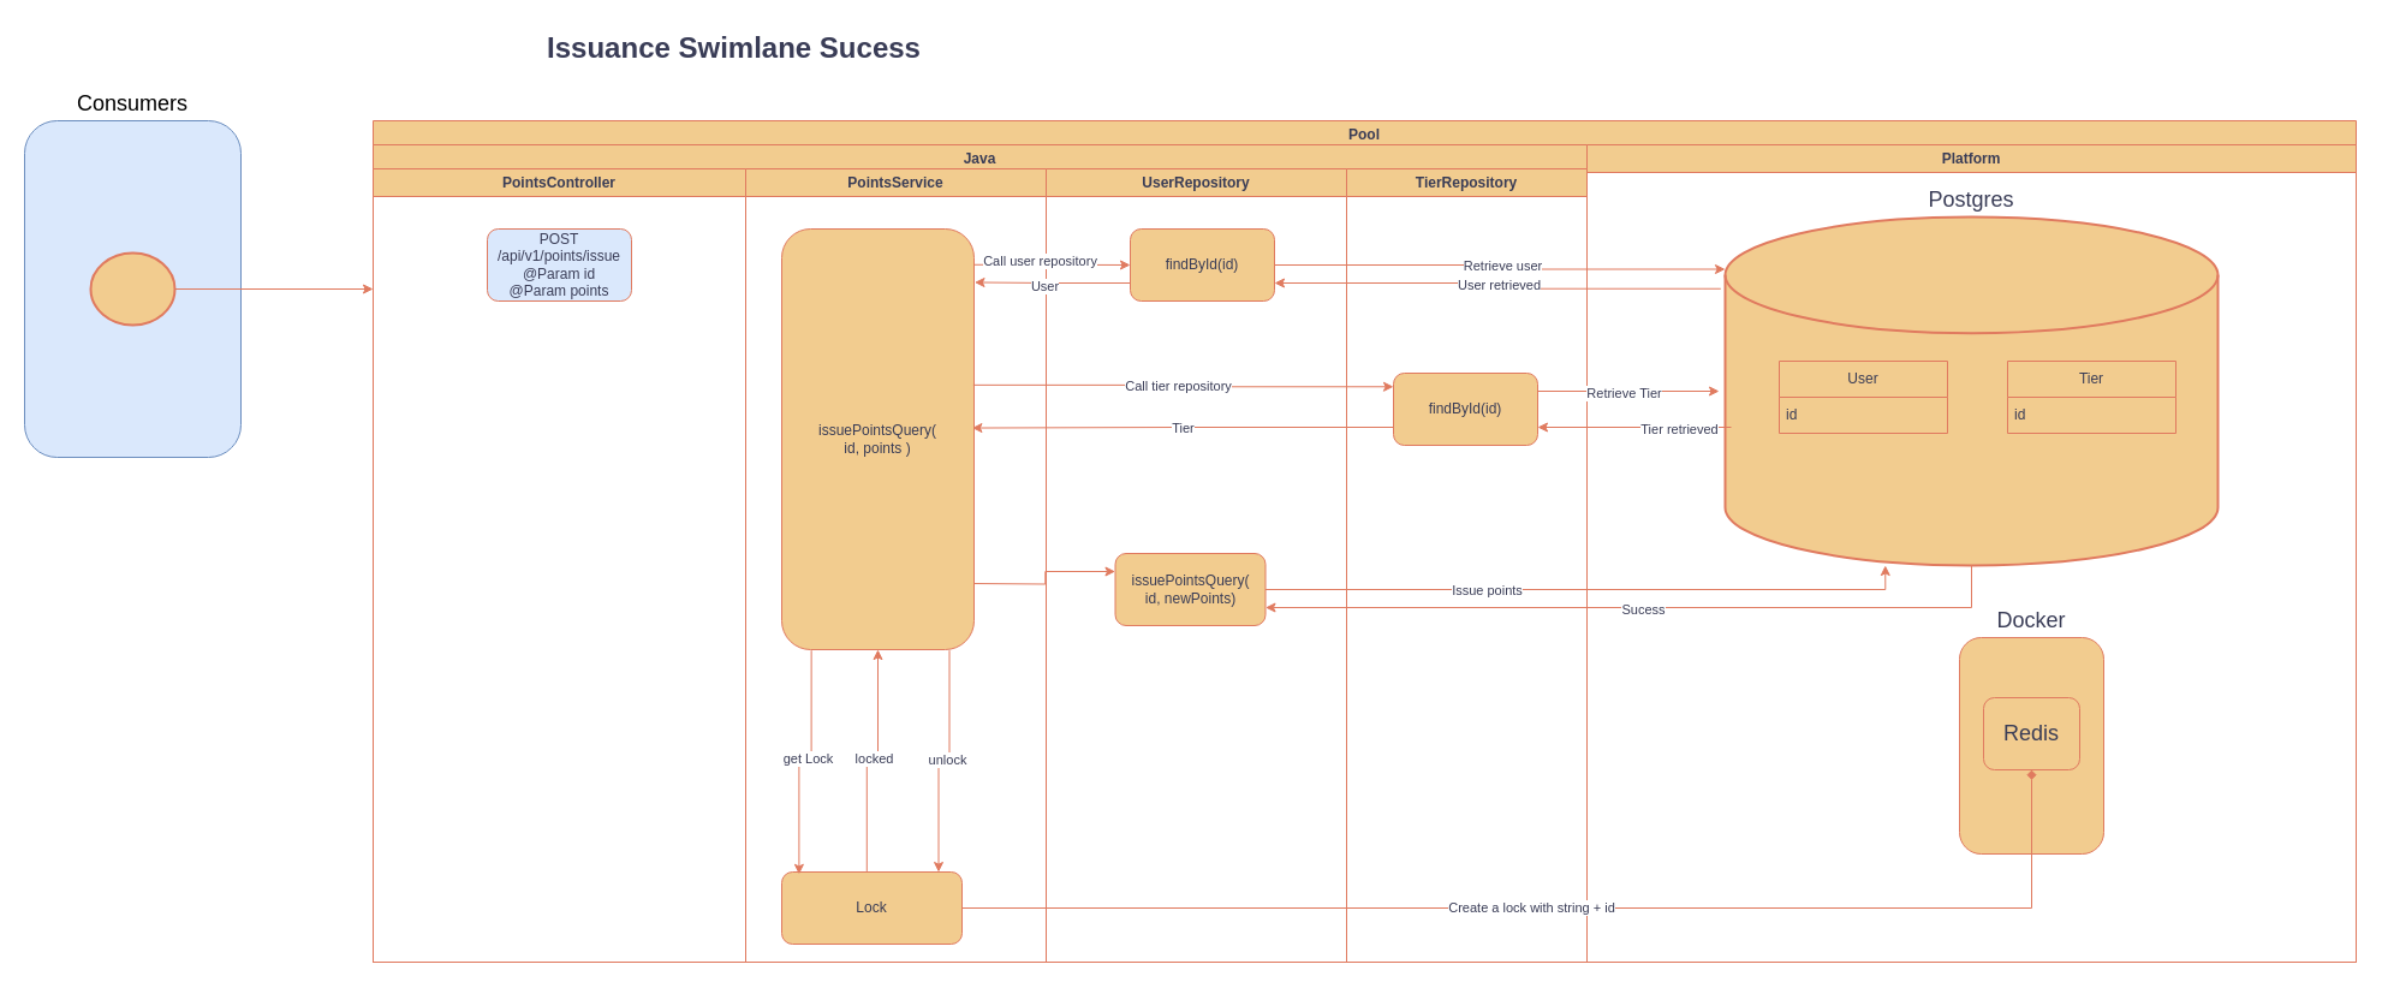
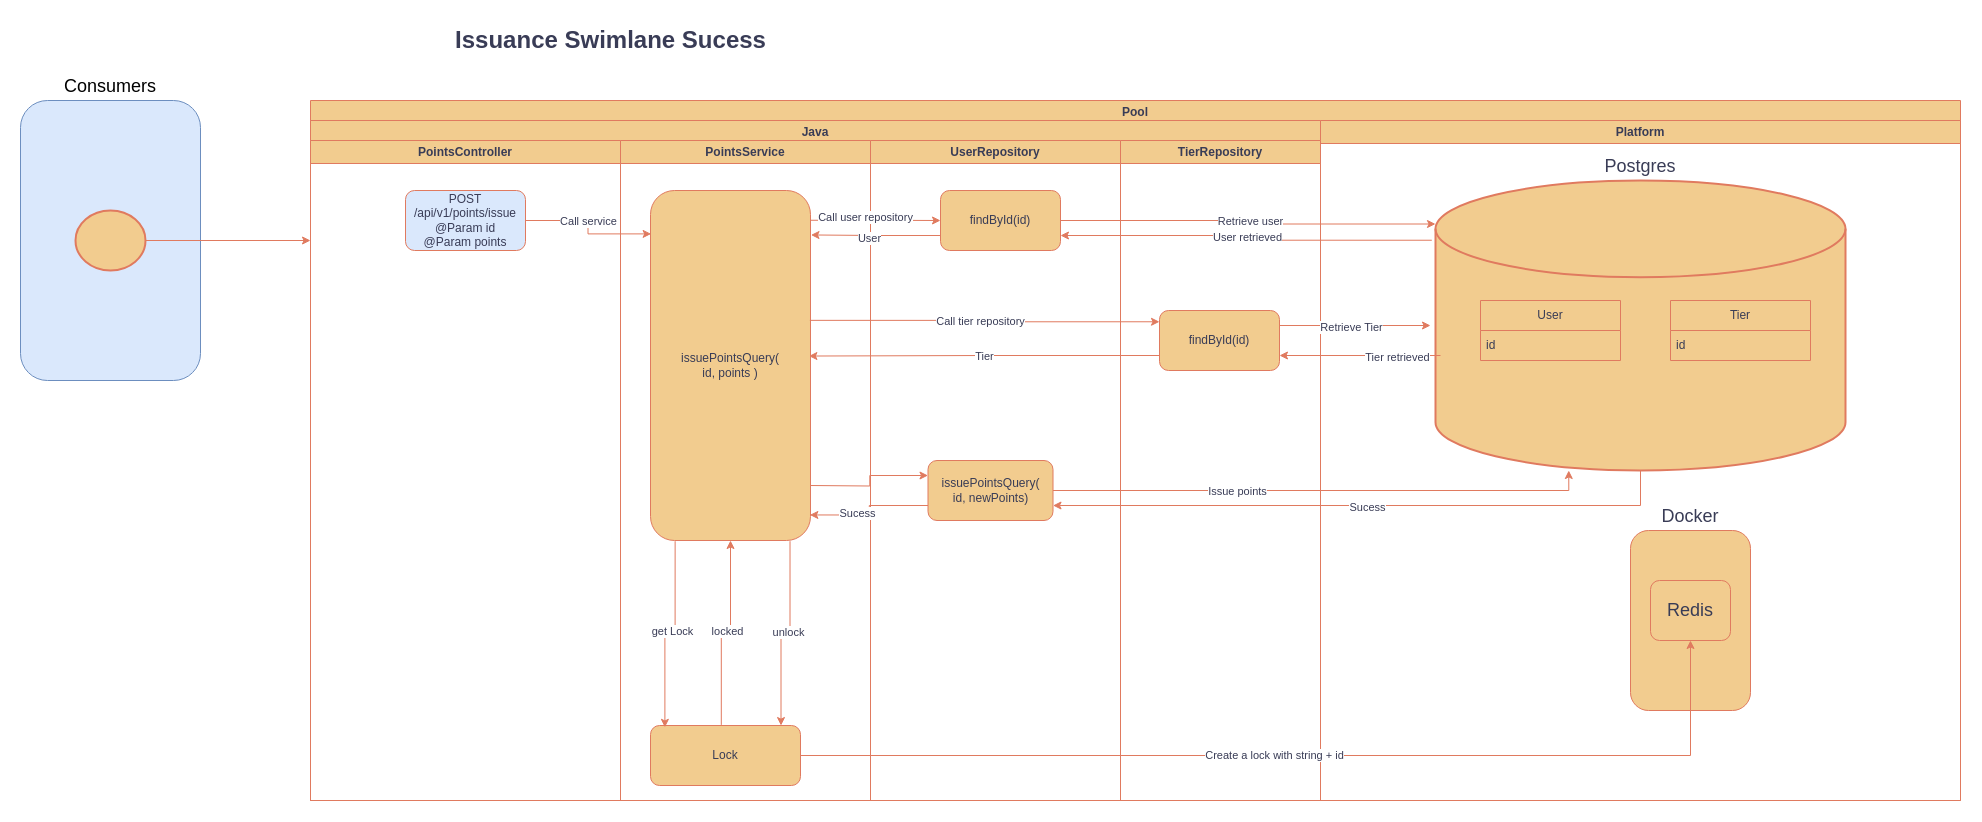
+ <mxCell id="26" style="edgeStyle=orthogonalEdgeStyle;rounded=0;orthogonalLoop=1;jettySize=auto;html=1;exitX=1;exitY=0.5;exitDx=0;exitDy=0;entryX=0.004;entryY=0.124;entryDx=0;entryDy=0;strokeColor=#E07A5F;fontColor=#393C56;fillColor=#F2CC8F;entryPerimeter=0;" edge="1" parent="11" source="13" target="17"><mxGeometry relative="1" as="geometry" /></mxCell>
+ <mxCell id="27" value="Call service" style="edgeLabel;html=1;align=center;verticalAlign=middle;resizable=0;points=[];strokeColor=#E07A5F;fontColor=#393C56;fillColor=#F2CC8F;" vertex="1" connectable="0" parent="26"><mxGeometry x="-0.092" relative="1" as="geometry"><mxPoint as="offset" /></mxGeometry></mxCell>
+ <mxCell id="39" style="edgeStyle=orthogonalEdgeStyle;rounded=0;orthogonalLoop=1;jettySize=auto;html=1;exitX=0;exitY=0.75;exitDx=0;exitDy=0;strokeColor=#E07A5F;fontColor=#393C56;fillColor=#F2CC8F;entryX=0.996;entryY=0.927;entryDx=0;entryDy=0;entryPerimeter=0;" edge="1" parent="11" source="25" target="17"><mxGeometry relative="1" as="geometry"><mxPoint x="510" y="290" as="targetPoint" /></mxGeometry></mxCell>
+ <mxCell id="40" value="Sucess" style="edgeLabel;html=1;align=center;verticalAlign=middle;resizable=0;points=[];strokeColor=#E07A5F;fontColor=#393C56;fillColor=#F2CC8F;" vertex="1" connectable="0" parent="39"><mxGeometry x="0.265" y="-2" relative="1" as="geometry"><mxPoint as="offset" /></mxGeometry></mxCell>
- <mxCell id="41" style="edgeStyle=orthogonalEdgeStyle;rounded=0;orthogonalLoop=1;jettySize=auto;html=1;exitX=1;exitY=0.5;exitDx=0;exitDy=0;entryX=0.5;entryY=1;entryDx=0;entryDy=0;strokeColor=#E07A5F;fontColor=#393C56;fillColor=#F2CC8F;endArrow=diamond;" edge="1" parent="2" source="20" target="6"><mxGeometry relative="1" as="geometry" /></mxCell>
+ <mxCell id="41" style="edgeStyle=orthogonalEdgeStyle;rounded=0;orthogonalLoop=1;jettySize=auto;html=1;exitX=1;exitY=0.5;exitDx=0;exitDy=0;entryX=0.5;entryY=1;entryDx=0;entryDy=0;strokeColor=#E07A5F;fontColor=#393C56;fillColor=#F2CC8F;" edge="1" parent="2" source="20" target="6"><mxGeometry relative="1" as="geometry" /></mxCell>
